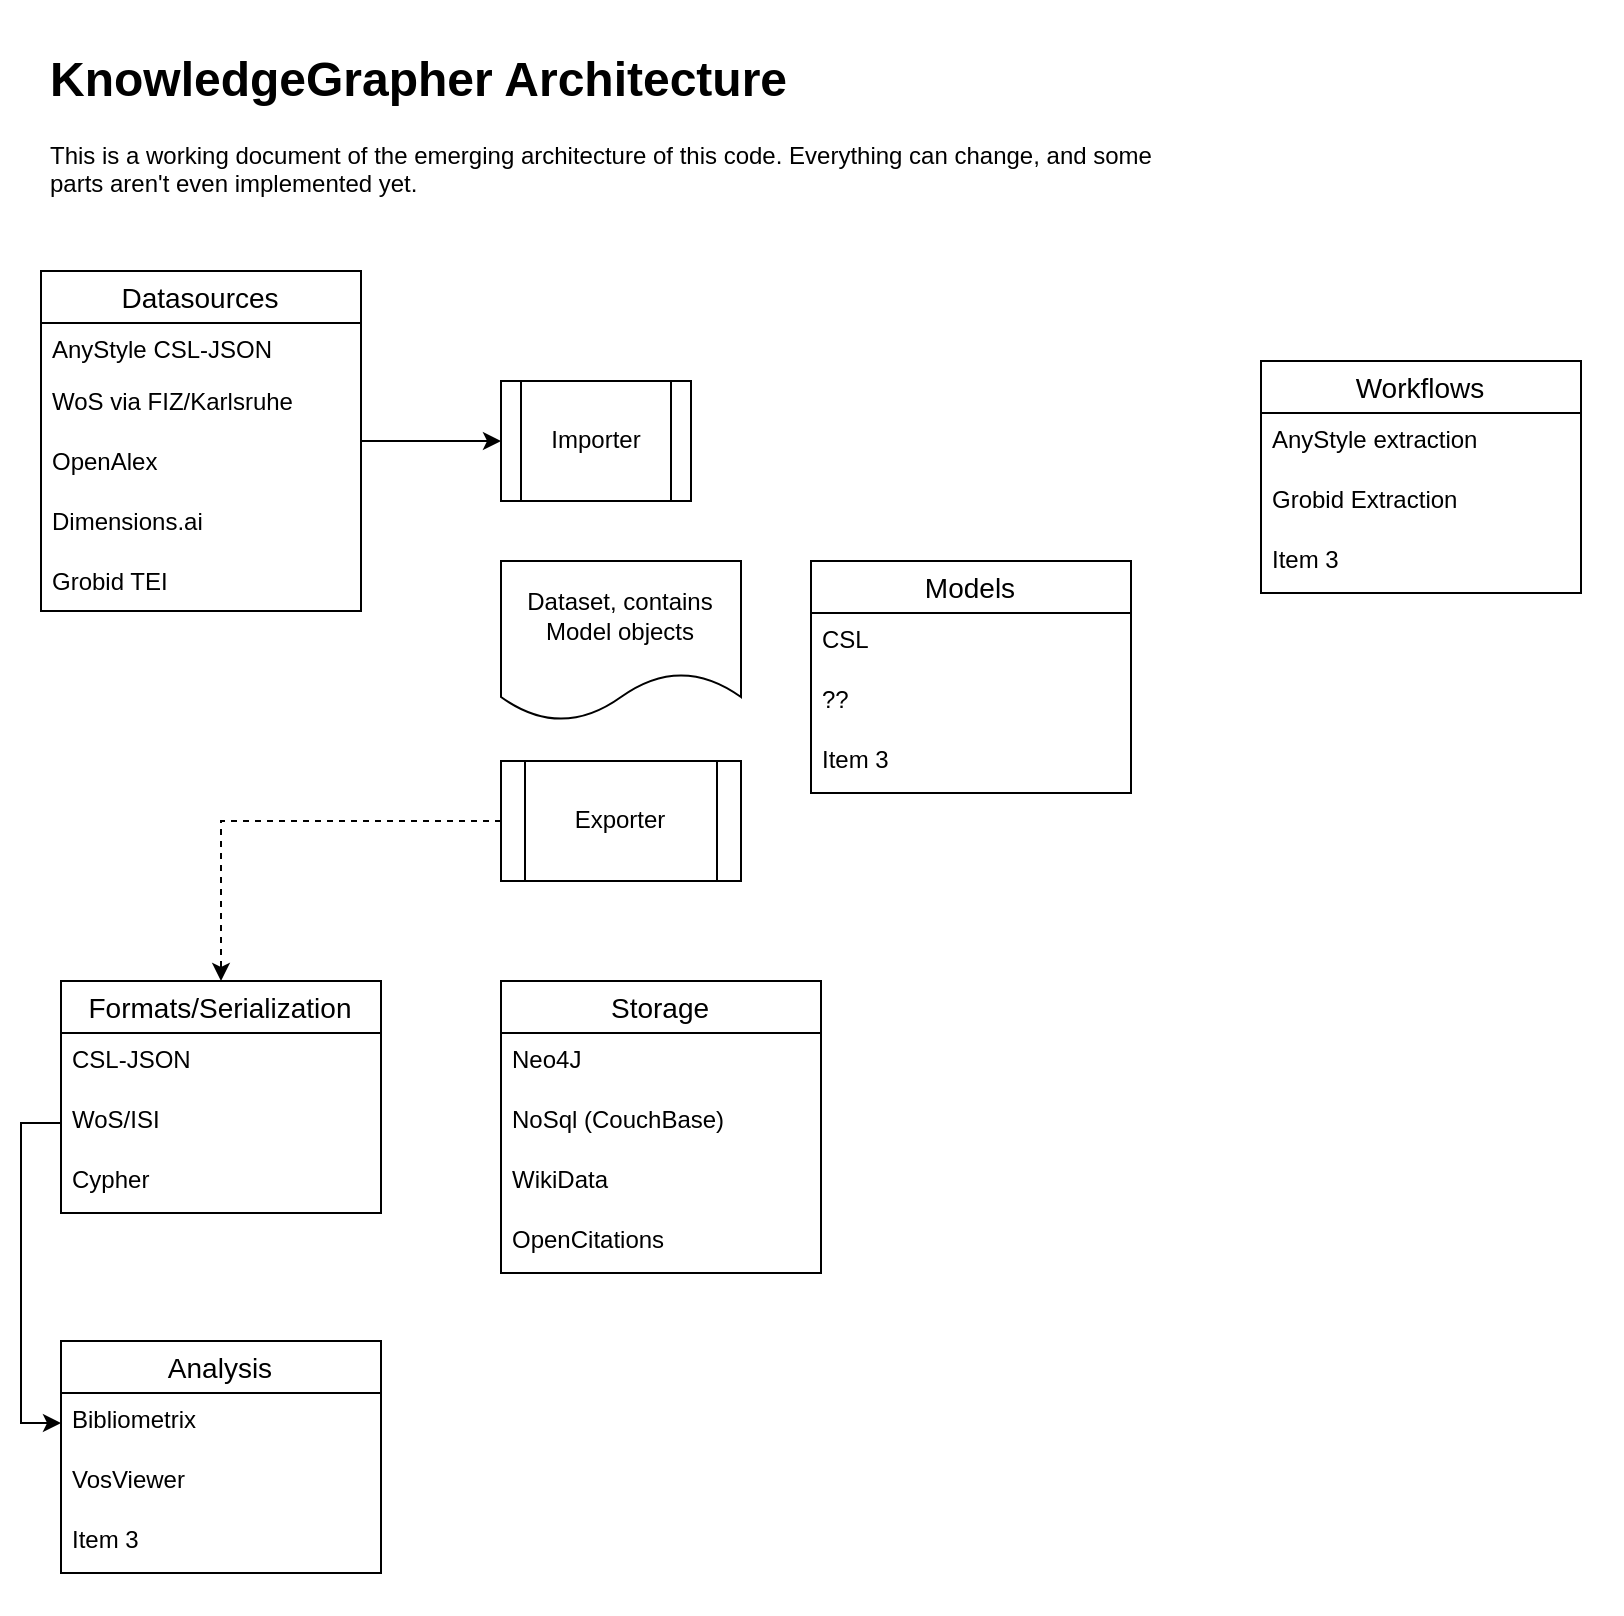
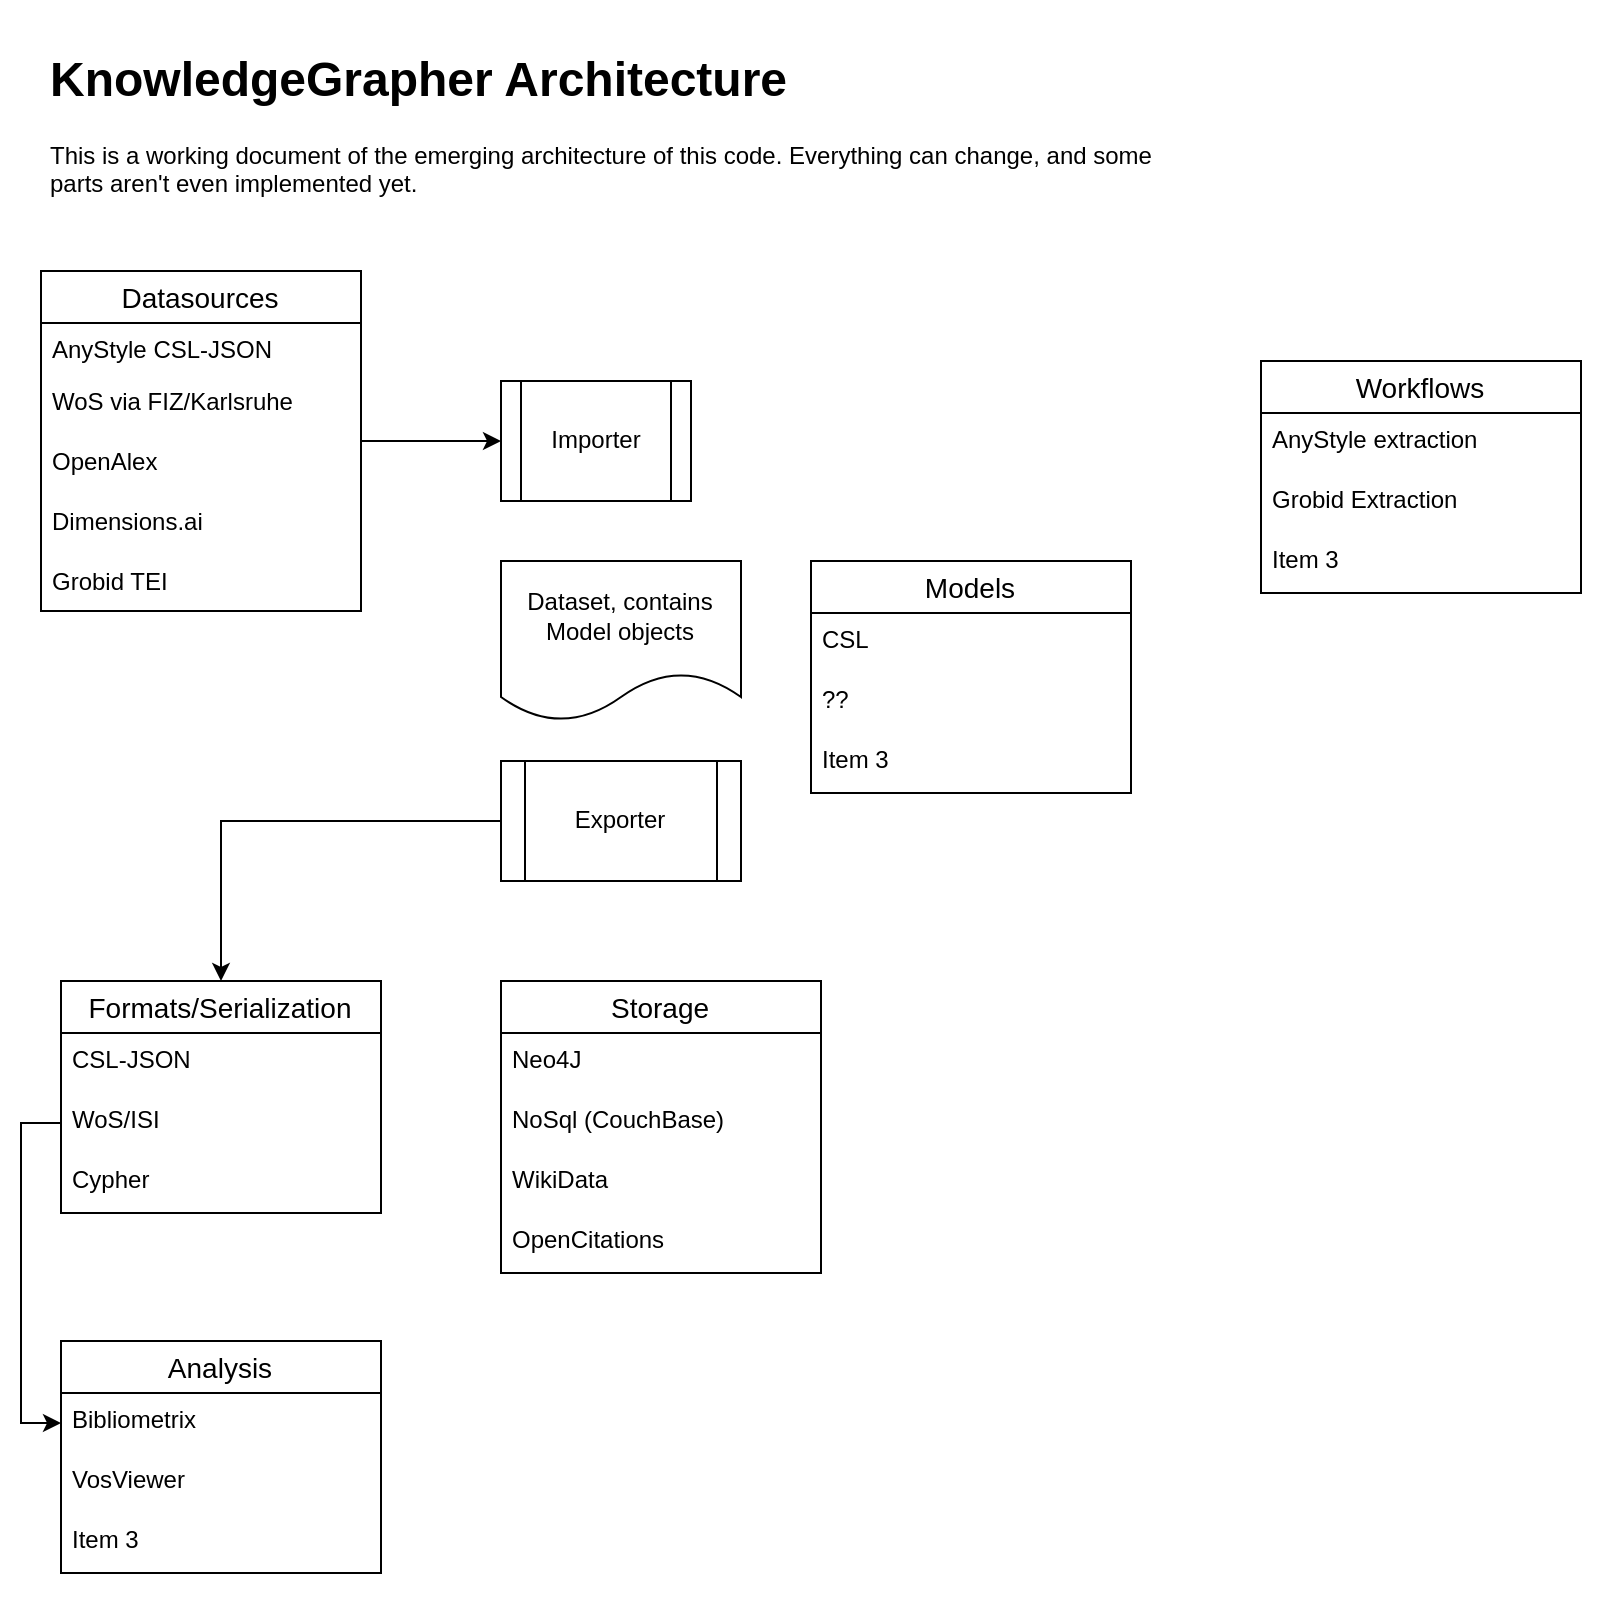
- <mxCell id="28" style="edgeStyle=orthogonalEdgeStyle;rounded=0;orthogonalLoop=1;jettySize=auto;html=1;dashed=1;" edge="1" parent="1" source="29" target="6"><mxGeometry relative="1" as="geometry" /></mxCell>
+ <mxCell id="28" style="edgeStyle=orthogonalEdgeStyle;rounded=0;orthogonalLoop=1;jettySize=auto;html=1;" edge="1" parent="1" source="29" target="6"><mxGeometry relative="1" as="geometry" /></mxCell>
